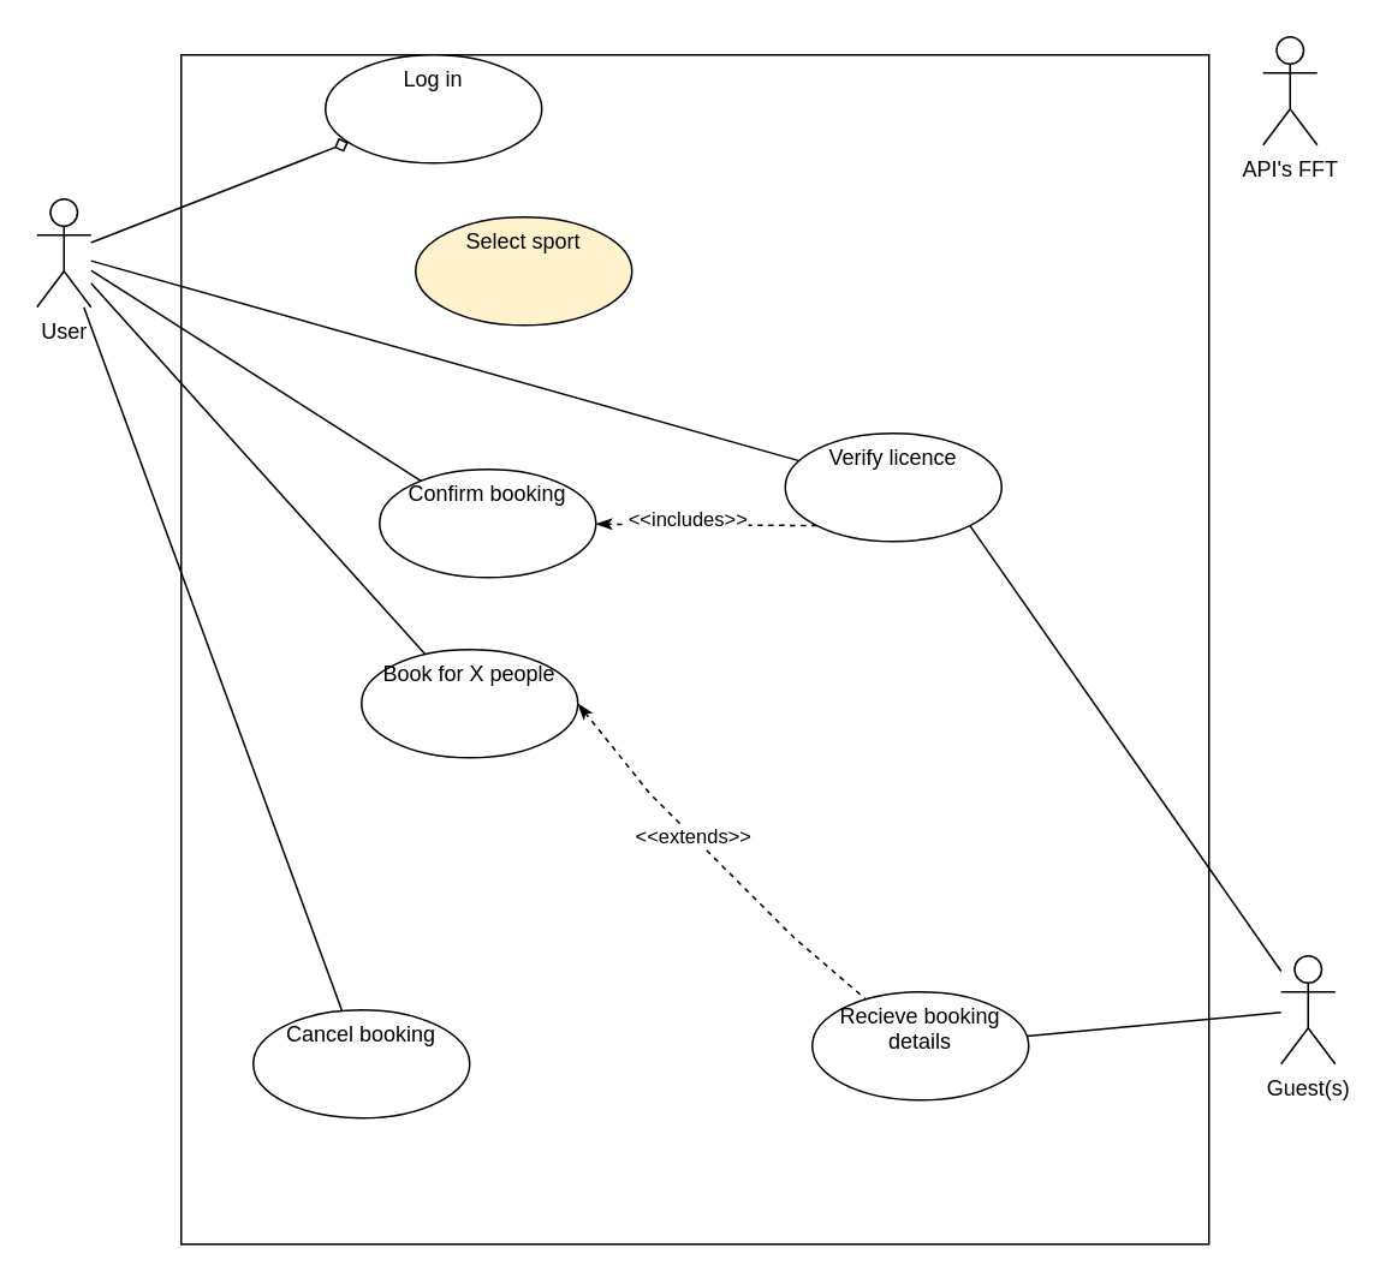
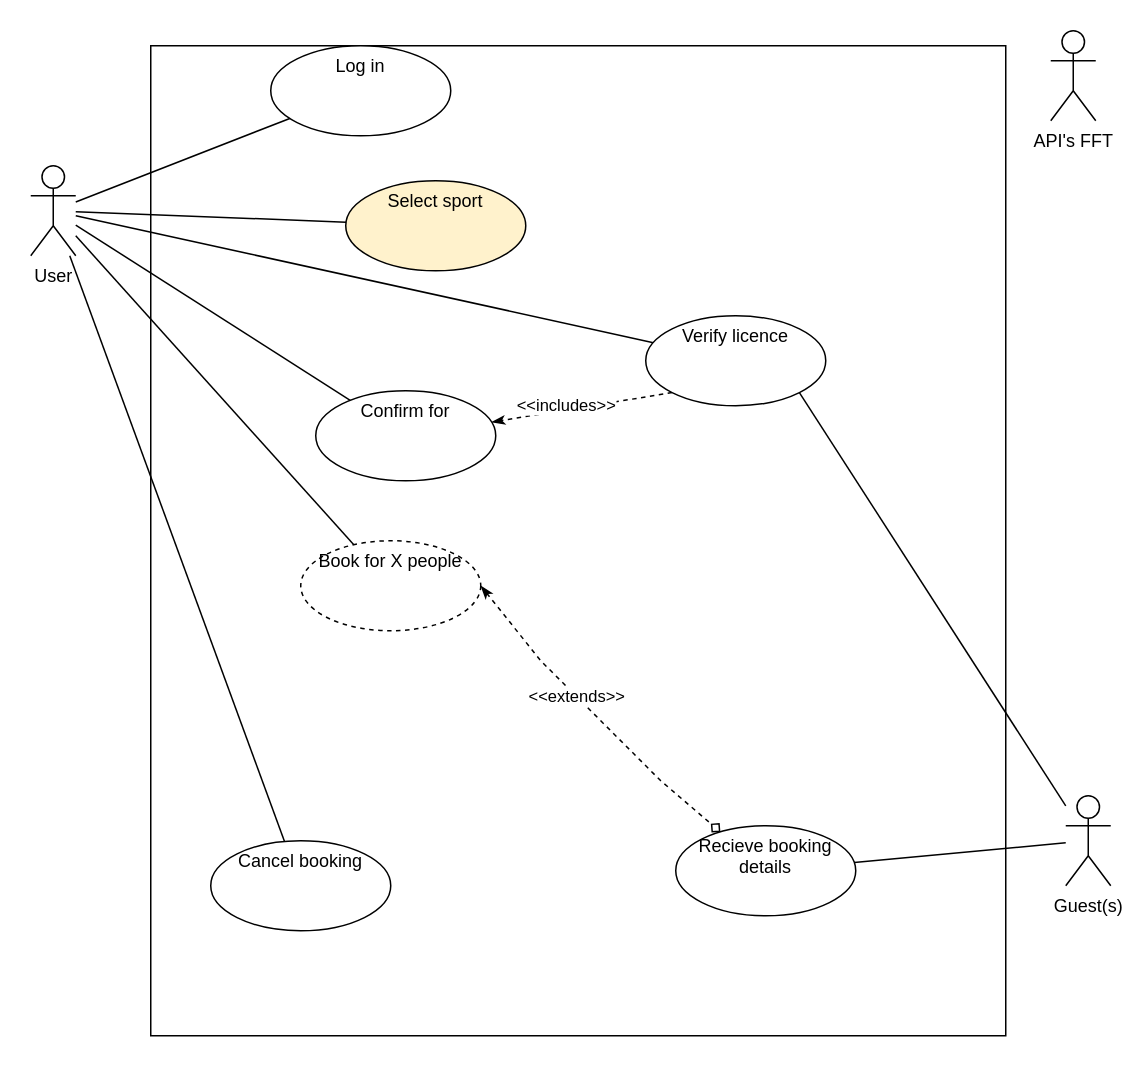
- <mxCell id="3" value="" style="rounded=0;orthogonalLoop=1;jettySize=auto;html=1;endArrow=diamond;endFill=0;" edge="1" parent="1" source="9" target="11"><mxGeometry relative="1" as="geometry" /></mxCell>
+ <mxCell id="3" value="" style="rounded=0;orthogonalLoop=1;jettySize=auto;html=1;endArrow=none;endFill=0;" edge="1" parent="1" source="9" target="11"><mxGeometry relative="1" as="geometry" /></mxCell>
+ <mxCell id="6" value="" style="edgeStyle=none;rounded=0;orthogonalLoop=1;jettySize=auto;html=1;endArrow=none;endFill=0;" edge="1" parent="1" source="9" target="17"><mxGeometry relative="1" as="geometry" /></mxCell>
- <mxCell id="16" value="Verify licence" style="ellipse;whiteSpace=wrap;html=1;verticalAlign=top;" vertex="1" parent="1"><mxGeometry x="435" y="240" width="120" height="60" as="geometry" /></mxCell>
+ <mxCell id="16" value="Verify licence" style="ellipse;whiteSpace=wrap;html=1;verticalAlign=top;" vertex="1" parent="1"><mxGeometry x="430" y="210" width="120" height="60" as="geometry" /></mxCell>
- <mxCell id="24" value="Confirm booking" style="ellipse;whiteSpace=wrap;html=1;verticalAlign=top;" vertex="1" parent="1"><mxGeometry x="210" y="260" width="120" height="60" as="geometry" /></mxCell>
+ <mxCell id="24" value="Confirm for" style="ellipse;whiteSpace=wrap;html=1;verticalAlign=top;" vertex="1" parent="1"><mxGeometry x="210" y="260" width="120" height="60" as="geometry" /></mxCell>
- <mxCell id="20" value="Book for X people" style="ellipse;whiteSpace=wrap;html=1;verticalAlign=top;" vertex="1" parent="1"><mxGeometry x="200" y="360" width="120" height="60" as="geometry" /></mxCell>
+ <mxCell id="20" value="Book for X people" style="ellipse;whiteSpace=wrap;html=1;verticalAlign=top;dashed=1;" vertex="1" parent="1"><mxGeometry x="200" y="360" width="120" height="60" as="geometry" /></mxCell>
- <mxCell id="18" style="edgeStyle=none;rounded=0;orthogonalLoop=1;jettySize=auto;html=1;exitX=1;exitY=0.5;exitDx=0;exitDy=0;endArrow=none;endFill=0;startArrow=classicThin;startFill=1;dashed=1;" edge="1" parent="1" source="20" target="23"><mxGeometry relative="1" as="geometry"><Array as="points"><mxPoint x="360" y="440" /><mxPoint x="440" y="520" /></Array></mxGeometry></mxCell>
+ <mxCell id="18" style="edgeStyle=none;rounded=0;orthogonalLoop=1;jettySize=auto;html=1;exitX=1;exitY=0.5;exitDx=0;exitDy=0;endArrow=diamond;endFill=0;startArrow=classicThin;startFill=1;dashed=1;" edge="1" parent="1" source="20" target="23"><mxGeometry relative="1" as="geometry"><Array as="points"><mxPoint x="360" y="440" /><mxPoint x="440" y="520" /></Array></mxGeometry></mxCell>
